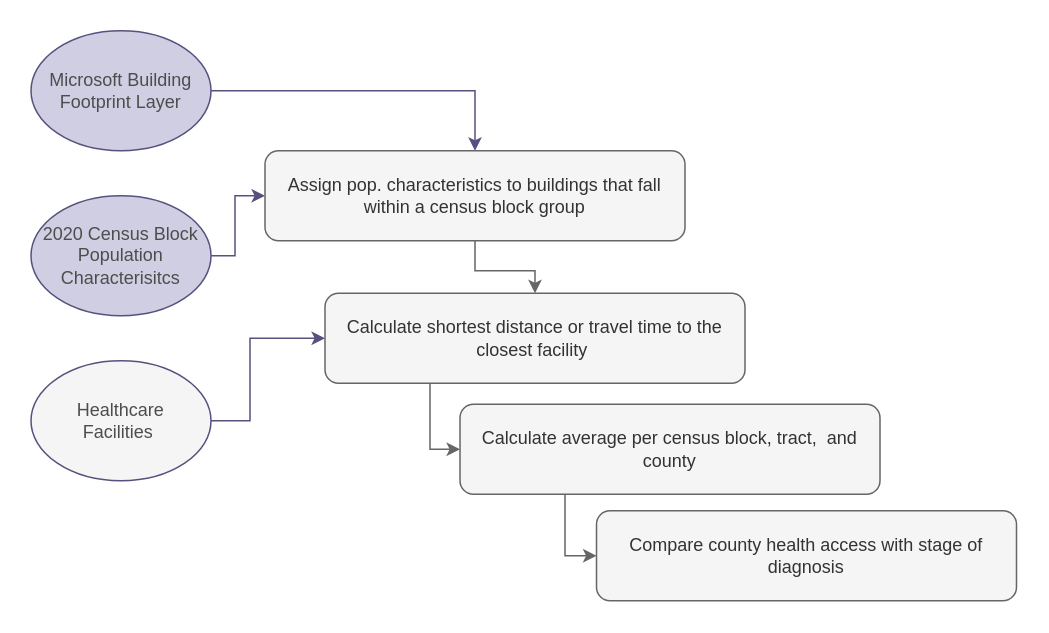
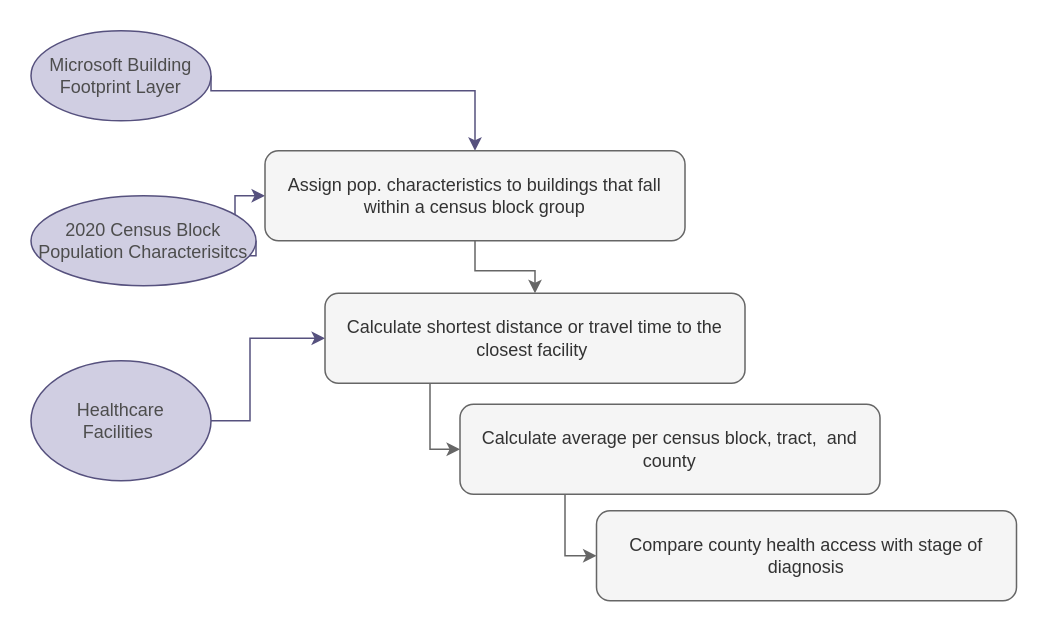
- <mxCell id="3" value="Microsoft Building Footprint Layer" style="ellipse;whiteSpace=wrap;html=1;fillColor=#d0cee2;strokeColor=#56517e;fontColor=#4D4D4D;" vertex="1" parent="1"><mxGeometry x="20" y="20" width="120" height="80" as="geometry" /></mxCell>
+ <mxCell id="3" value="Microsoft Building Footprint Layer" style="ellipse;whiteSpace=wrap;html=1;fillColor=#d0cee2;strokeColor=#56517e;fontColor=#4D4D4D;" vertex="1" parent="1"><mxGeometry x="20" y="20" width="120" height="60" as="geometry" /></mxCell>
- <mxCell id="5" value="2020 Census Block Population Characterisitcs" style="ellipse;whiteSpace=wrap;html=1;fillColor=#d0cee2;strokeColor=#56517e;fontColor=#4D4D4D;" vertex="1" parent="1"><mxGeometry x="20" y="130" width="120" height="80" as="geometry" /></mxCell>
+ <mxCell id="5" value="2020 Census Block Population Characterisitcs" style="ellipse;whiteSpace=wrap;html=1;fillColor=#d0cee2;strokeColor=#56517e;fontColor=#4D4D4D;" vertex="1" parent="1"><mxGeometry x="20" y="130" width="150" height="60" as="geometry" /></mxCell>
- <mxCell id="7" value="Healthcare &lt;br&gt;Facilities&amp;nbsp;" style="ellipse;whiteSpace=wrap;html=1;fillColor=#f5f5f5;strokeColor=#56517e;fontColor=#4D4D4D;" vertex="1" parent="1"><mxGeometry x="20" y="240" width="120" height="80" as="geometry" /></mxCell>
+ <mxCell id="7" value="Healthcare &lt;br&gt;Facilities&amp;nbsp;" style="ellipse;whiteSpace=wrap;html=1;fillColor=#d0cee2;strokeColor=#56517e;fontColor=#4D4D4D;" vertex="1" parent="1"><mxGeometry x="20" y="240" width="120" height="80" as="geometry" /></mxCell>
